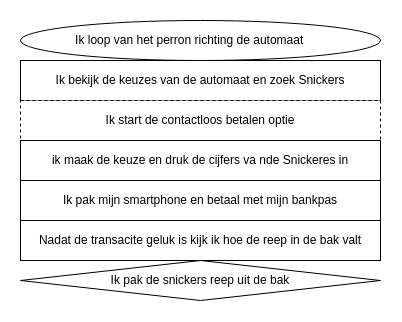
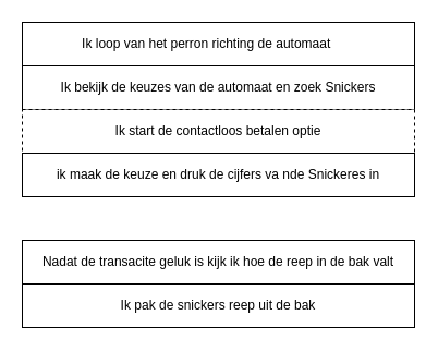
- <mxCell id="2" value="&lt;p class=&quot;MsoListParagraph&quot; style=&quot;text-indent: -18.0pt&quot;&gt;&lt;span style=&quot;font-family: &amp;#34;symbol&amp;#34;&quot;&gt;&lt;span style=&quot;font-stretch: normal ; font-size: 7pt ; line-height: normal ; font-family: &amp;#34;times new roman&amp;#34;&quot;&gt;&amp;nbsp;&lt;/span&gt;&lt;/span&gt;Ik loop van het perron richting de automaat&lt;/p&gt;" style="ellipse;whiteSpace=wrap;html=1;" vertex="1" parent="1"><mxGeometry x="20" y="20" width="360" height="40" as="geometry" /></mxCell>
+ <mxCell id="2" value="&lt;p class=&quot;MsoListParagraph&quot; style=&quot;text-indent: -18.0pt&quot;&gt;&lt;span style=&quot;font-family: &amp;#34;symbol&amp;#34;&quot;&gt;&lt;span style=&quot;font-stretch: normal ; font-size: 7pt ; line-height: normal ; font-family: &amp;#34;times new roman&amp;#34;&quot;&gt;&amp;nbsp;&lt;/span&gt;&lt;/span&gt;Ik loop van het perron richting de automaat&lt;/p&gt;" style="rounded=0;whiteSpace=wrap;html=1;" vertex="1" parent="1"><mxGeometry x="20" y="20" width="360" height="40" as="geometry" /></mxCell>
- <mxCell id="6" value="Ik pak mijn smartphone en betaal met mijn bankpas" style="rounded=0;whiteSpace=wrap;html=1;" vertex="1" parent="1"><mxGeometry x="20" y="180" width="360" height="40" as="geometry" /></mxCell>
- <mxCell id="8" value="Ik pak de snickers reep uit de bak" style="rhombus;whiteSpace=wrap;html=1;" vertex="1" parent="1"><mxGeometry x="20" y="260" width="360" height="40" as="geometry" /></mxCell>
+ <mxCell id="8" value="Ik pak de snickers reep uit de bak" style="rounded=0;whiteSpace=wrap;html=1;" vertex="1" parent="1"><mxGeometry x="20" y="260" width="360" height="40" as="geometry" /></mxCell>
